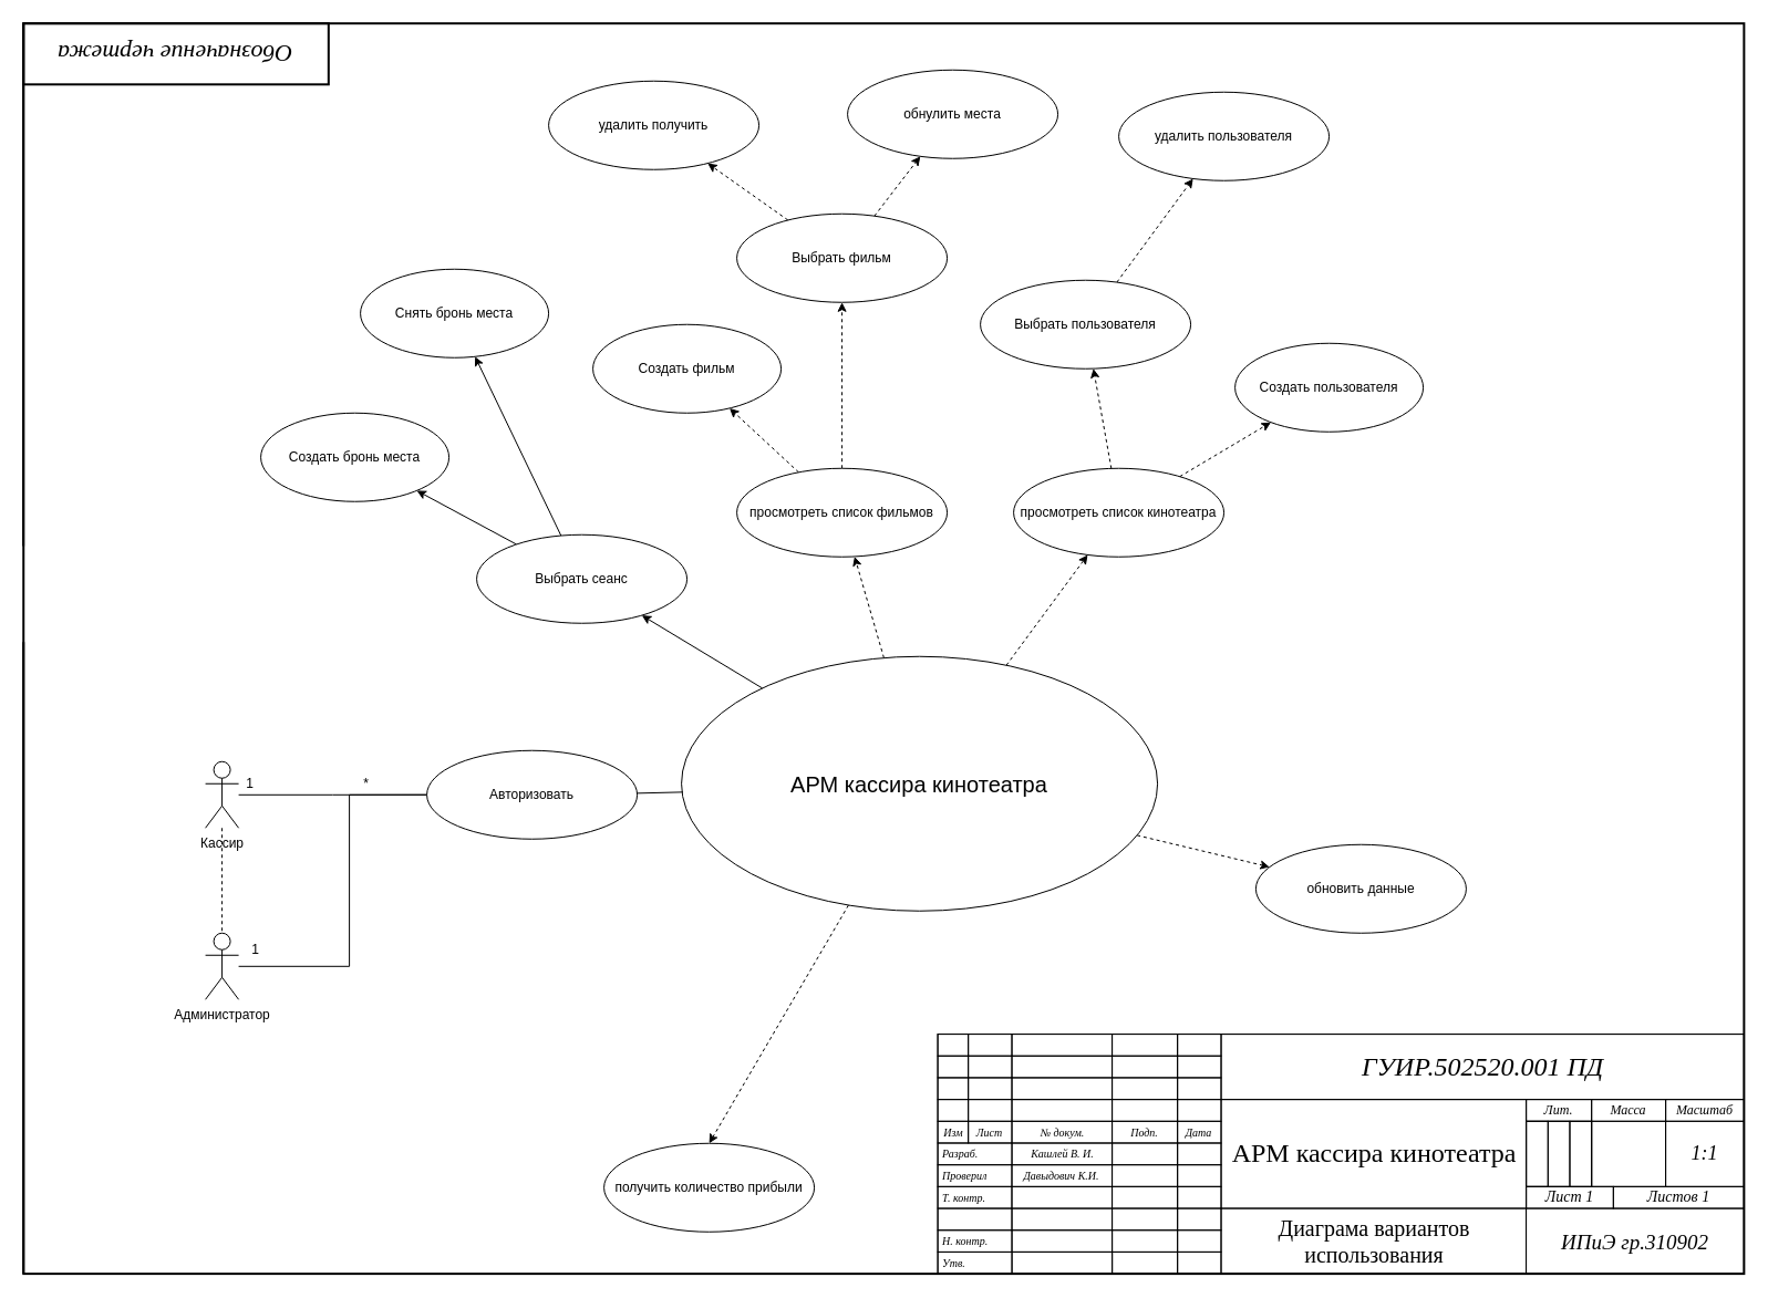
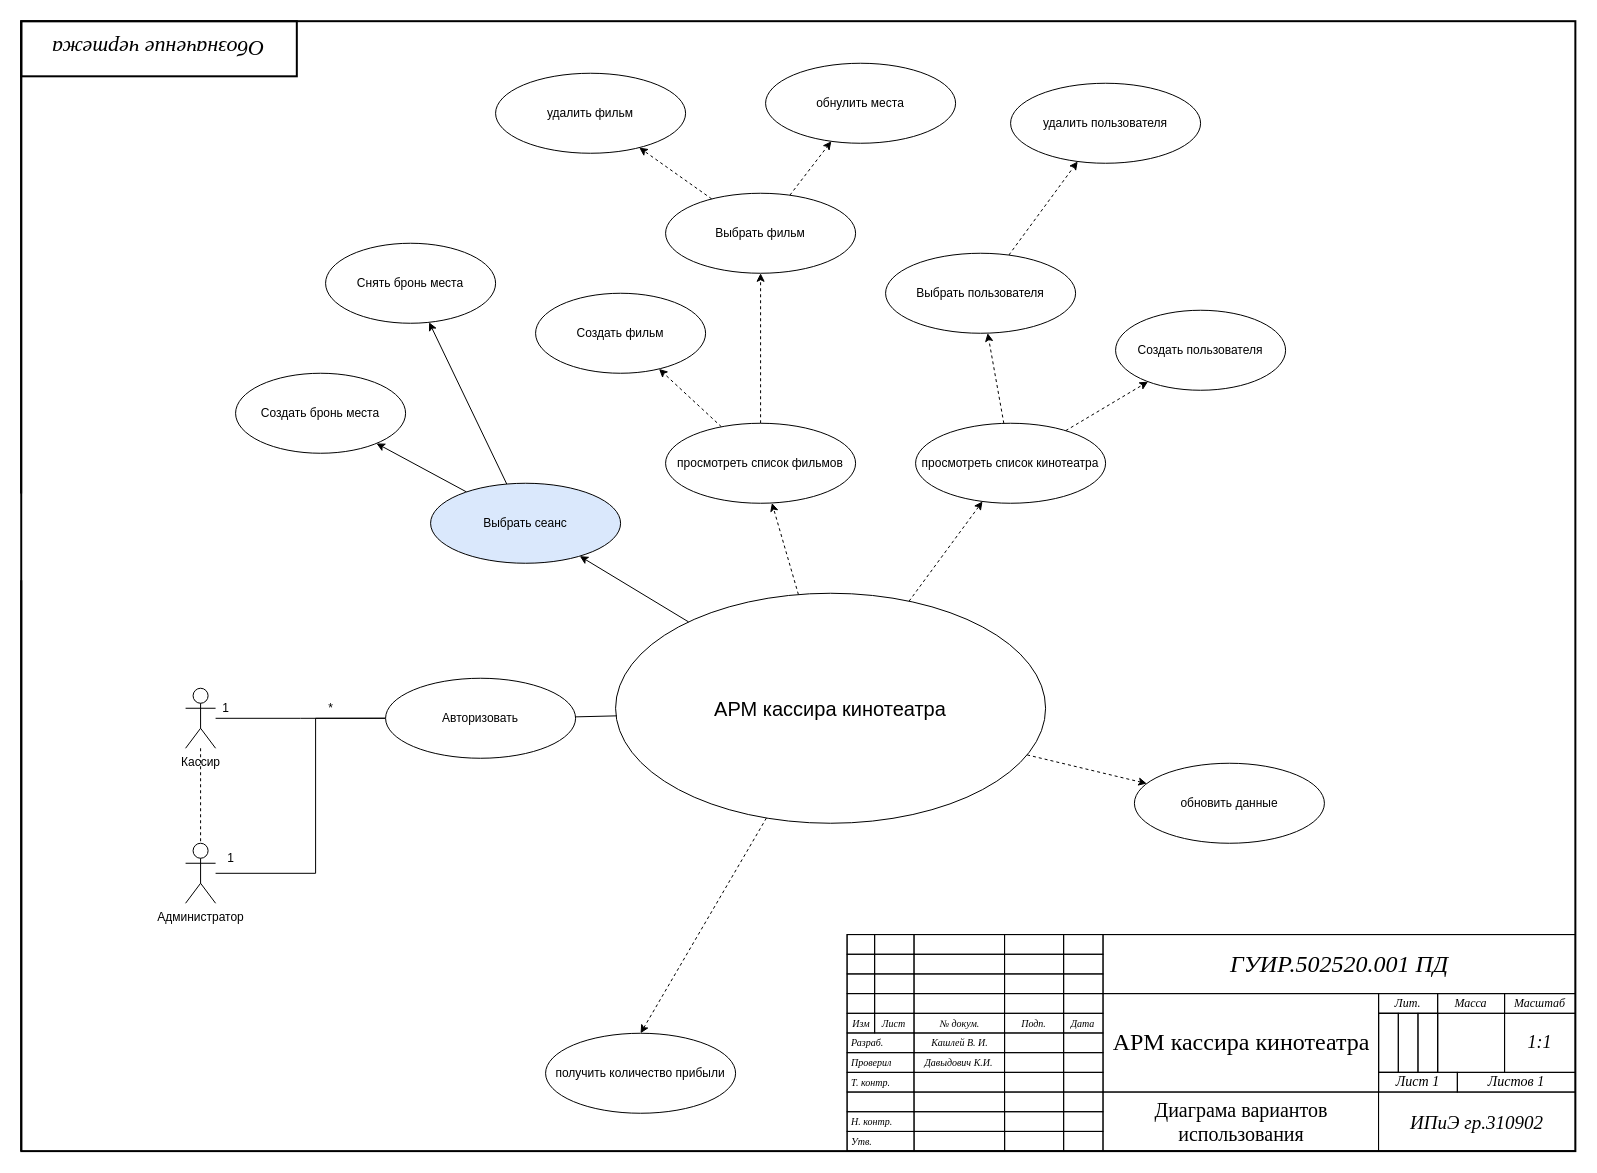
- <mxCell id="105" value="удалить получить" style="ellipse;whiteSpace=wrap;html=1;" vertex="1" parent="1"><mxGeometry x="495.089" y="72.758" width="190" height="80" as="geometry" /></mxCell>
+ <mxCell id="105" value="удалить фильм" style="ellipse;whiteSpace=wrap;html=1;" vertex="1" parent="1"><mxGeometry x="495.089" y="72.758" width="190" height="80" as="geometry" /></mxCell>
- <mxCell id="93" value="Выбрать сеанс" style="ellipse;whiteSpace=wrap;html=1;" vertex="1" parent="1"><mxGeometry x="430.089" y="482.758" width="190" height="80" as="geometry" /></mxCell>
+ <mxCell id="93" value="Выбрать сеанс" style="ellipse;whiteSpace=wrap;html=1;fillColor=#dae8fc;" vertex="1" parent="1"><mxGeometry x="430.089" y="482.758" width="190" height="80" as="geometry" /></mxCell>
